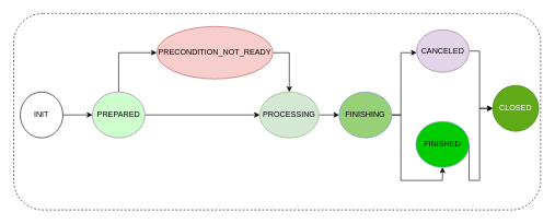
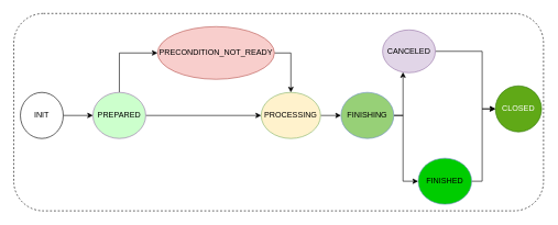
- <mxCell id="15" value="CANCELED" style="ellipse;whiteSpace=wrap;html=1;fillColor=#e1d5e7;strokeColor=#9673a6;" parent="1" vertex="1"><mxGeometry x="634" y="45" width="80" height="65" as="geometry" /></mxCell>
+ <mxCell id="15" value="CANCELED" style="ellipse;whiteSpace=wrap;html=1;fillColor=#e1d5e7;strokeColor=#9673a6;" parent="1" vertex="1"><mxGeometry x="579" y="45" width="80" height="65" as="geometry" /></mxCell>
- <mxCell id="10" value="PROCESSING" style="ellipse;whiteSpace=wrap;html=1;fillColor=#d5e8d4;strokeColor=#82b366;" parent="1" vertex="1"><mxGeometry x="395" y="140" width="90" height="70" as="geometry" /></mxCell>
+ <mxCell id="10" value="PROCESSING" style="ellipse;whiteSpace=wrap;html=1;fillColor=#fff2cc;strokeColor=#82b366;" parent="1" vertex="1"><mxGeometry x="395" y="140" width="90" height="70" as="geometry" /></mxCell>
- <mxCell id="17" value="FINISHED" style="ellipse;whiteSpace=wrap;html=1;fillColor=#00CC00;strokeColor=#6c8ebf;" parent="1" vertex="1"><mxGeometry x="633" y="185" width="81" height="70" as="geometry" /></mxCell>
+ <mxCell id="17" value="FINISHED" style="ellipse;whiteSpace=wrap;html=1;fillColor=#00CC00;strokeColor=#6c8ebf;" parent="1" vertex="1"><mxGeometry x="633" y="240" width="81" height="70" as="geometry" /></mxCell>
